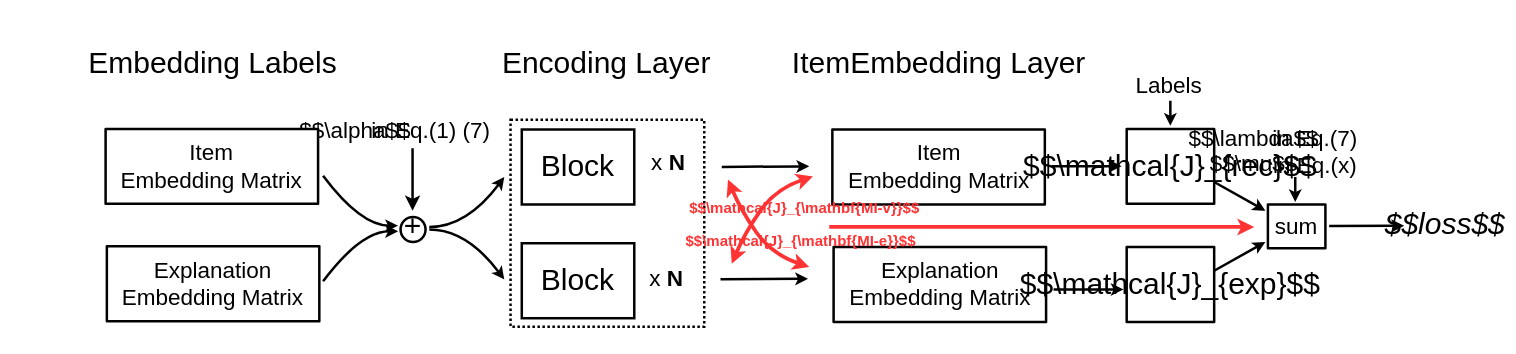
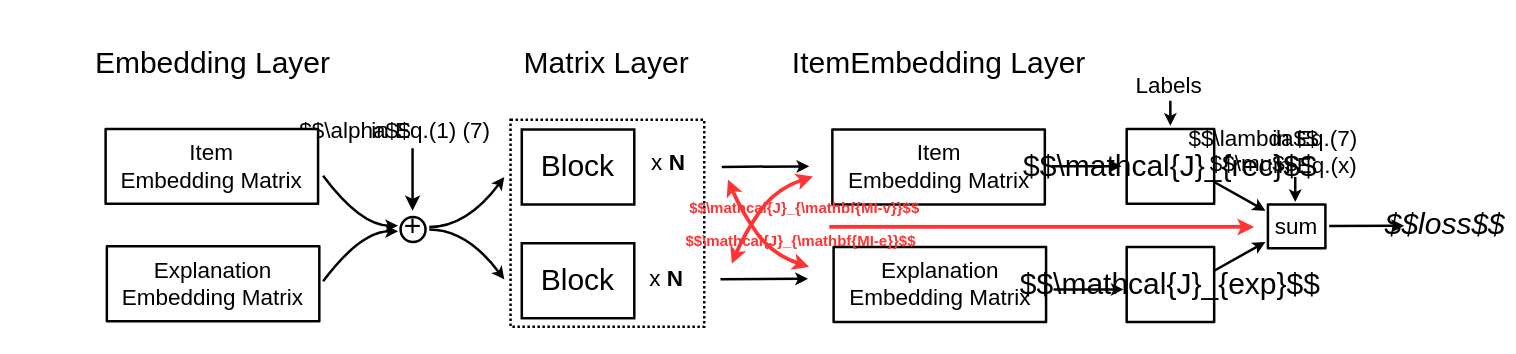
- <mxCell id="2" value="&lt;font style=&quot;font-size: 24px;&quot;&gt;Embedding Labels&lt;/font&gt;" style="whiteSpace=wrap;html=1;fillColor=none;strokeColor=none;" vertex="1" parent="1"><mxGeometry x="20" y="20" width="300" height="60" as="geometry" /></mxCell>
+ <mxCell id="2" value="&lt;font style=&quot;font-size: 24px;&quot;&gt;Embedding Layer&lt;/font&gt;" style="whiteSpace=wrap;html=1;fillColor=none;strokeColor=none;" vertex="1" parent="1"><mxGeometry x="20" y="20" width="300" height="60" as="geometry" /></mxCell>
- <mxCell id="10" value="&lt;font style=&quot;font-size: 24px;&quot;&gt;Encoding Layer&lt;/font&gt;" style="whiteSpace=wrap;html=1;fillColor=none;strokeColor=none;" vertex="1" parent="1"><mxGeometry x="334.5" y="20" width="300" height="60" as="geometry" /></mxCell>
+ <mxCell id="10" value="&lt;font style=&quot;font-size: 24px;&quot;&gt;Matrix Layer&lt;/font&gt;" style="whiteSpace=wrap;html=1;fillColor=none;strokeColor=none;" vertex="1" parent="1"><mxGeometry x="334.5" y="20" width="300" height="60" as="geometry" /></mxCell>
